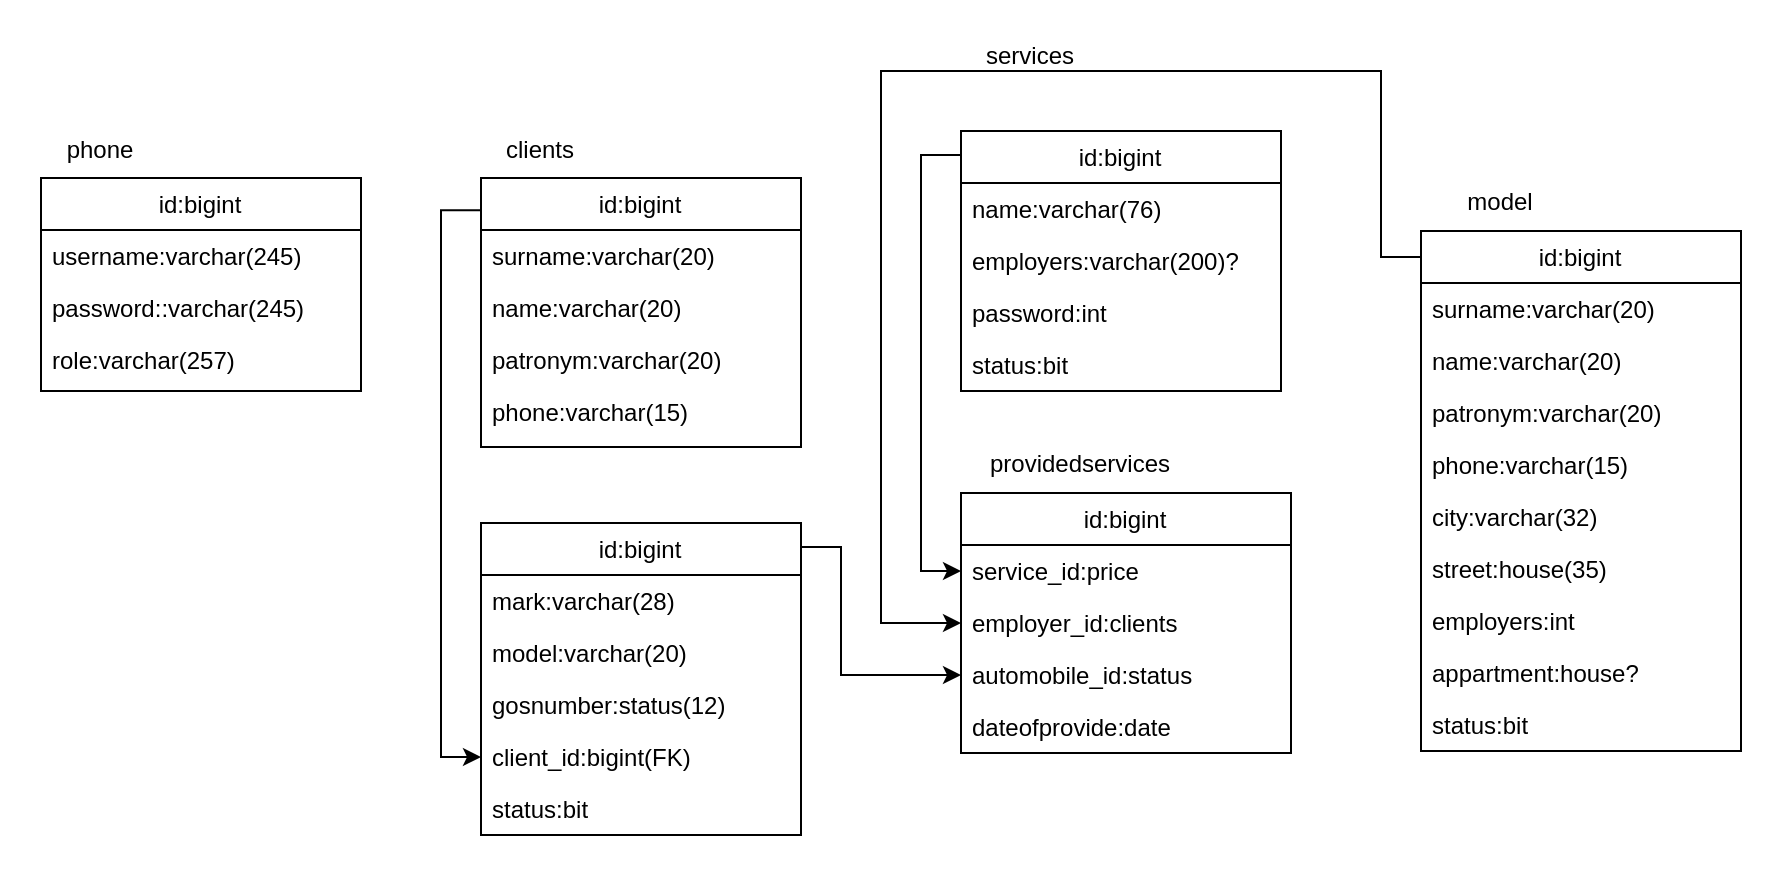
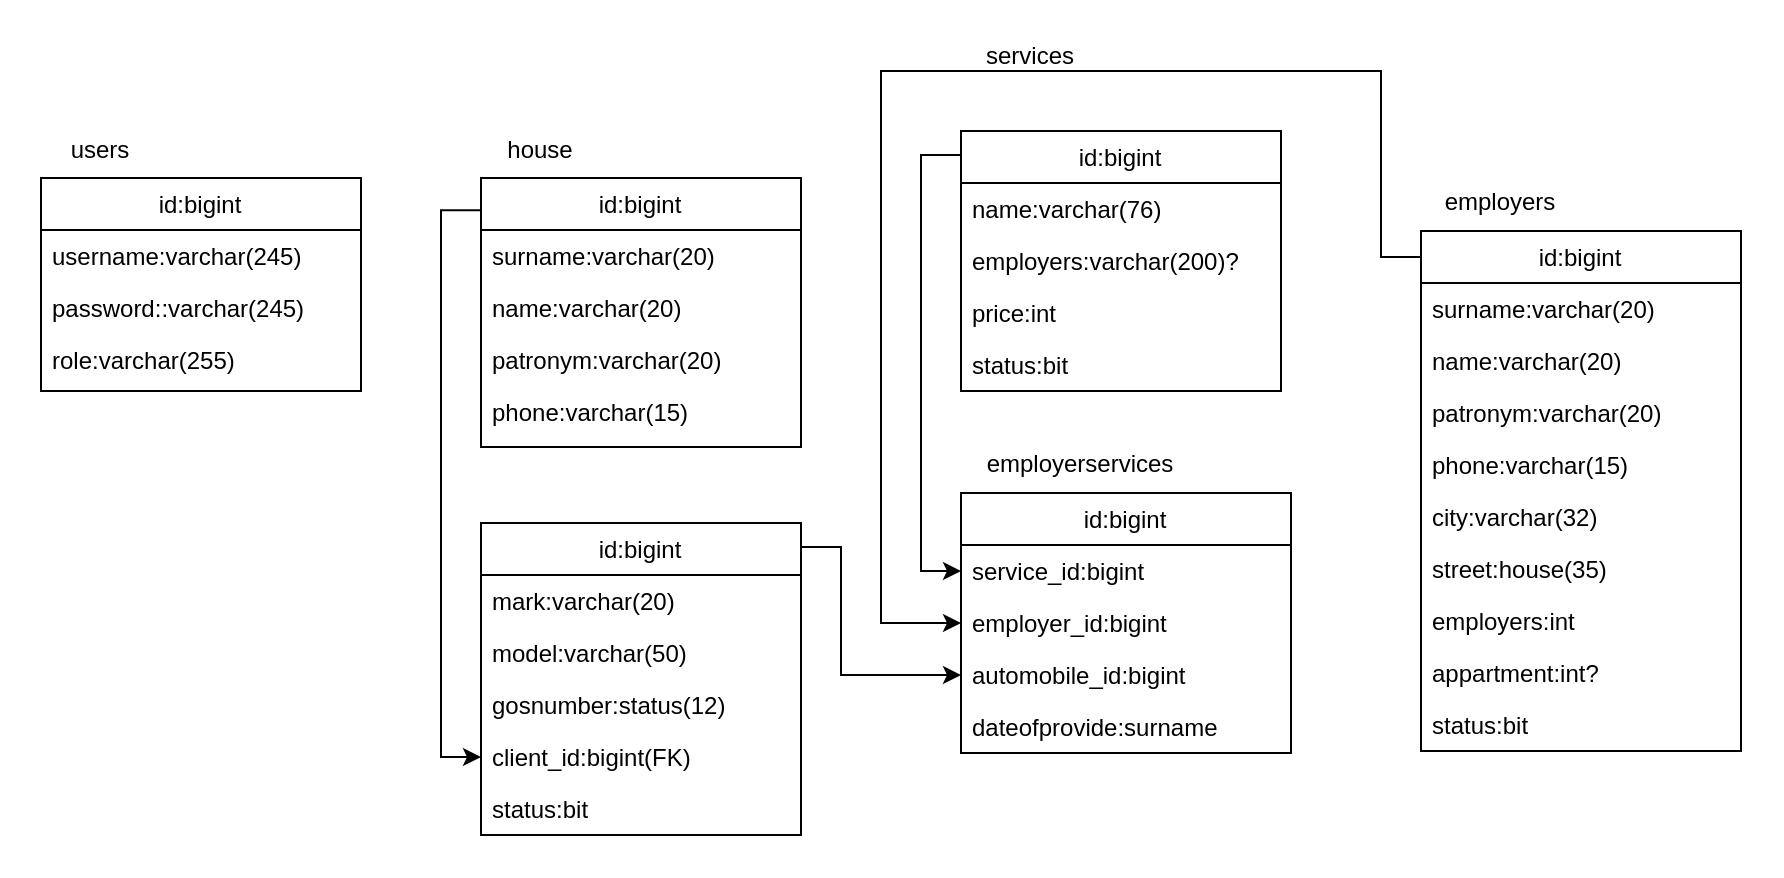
- <mxCell id="45" value="phone" style="text;html=1;align=center;verticalAlign=middle;whiteSpace=wrap;rounded=0;" parent="1" vertex="1"><mxGeometry x="30" y="69.39" width="40" height="11.89" as="geometry" /></mxCell>
+ <mxCell id="45" value="users" style="text;html=1;align=center;verticalAlign=middle;whiteSpace=wrap;rounded=0;" parent="1" vertex="1"><mxGeometry x="30" y="69.39" width="40" height="11.89" as="geometry" /></mxCell>
- <mxCell id="37" value="clients" style="text;html=1;align=center;verticalAlign=middle;whiteSpace=wrap;rounded=0;" parent="1" vertex="1"><mxGeometry x="250" y="69.39" width="40" height="11.89" as="geometry" /></mxCell>
+ <mxCell id="37" value="house" style="text;html=1;align=center;verticalAlign=middle;whiteSpace=wrap;rounded=0;" parent="1" vertex="1"><mxGeometry x="250" y="69.39" width="40" height="11.89" as="geometry" /></mxCell>
- <mxCell id="40" value="model" style="text;html=1;align=center;verticalAlign=middle;whiteSpace=wrap;rounded=0;" parent="1" vertex="1"><mxGeometry x="720" y="95" width="60" height="11.89" as="geometry" /></mxCell>
+ <mxCell id="40" value="employers" style="text;html=1;align=center;verticalAlign=middle;whiteSpace=wrap;rounded=0;" parent="1" vertex="1"><mxGeometry x="720" y="95" width="60" height="11.89" as="geometry" /></mxCell>
- <mxCell id="19" value="password:int" style="text;align=left;verticalAlign=top;spacingLeft=4;spacingRight=4;overflow=hidden;rotatable=0;points=[[0,0.5],[1,0.5]];portConstraint=eastwest;rounded=0;shadow=0;html=0;" parent="16" vertex="1"><mxGeometry y="78" width="160" height="26" as="geometry" /></mxCell>
+ <mxCell id="19" value="price:int" style="text;align=left;verticalAlign=top;spacingLeft=4;spacingRight=4;overflow=hidden;rotatable=0;points=[[0,0.5],[1,0.5]];portConstraint=eastwest;rounded=0;shadow=0;html=0;" parent="16" vertex="1"><mxGeometry y="78" width="160" height="26" as="geometry" /></mxCell>
- <mxCell id="44" value="role:varchar(257)" style="text;align=left;verticalAlign=top;spacingLeft=4;spacingRight=4;overflow=hidden;rotatable=0;points=[[0,0.5],[1,0.5]];portConstraint=eastwest;rounded=0;shadow=0;html=0;" parent="41" vertex="1"><mxGeometry y="78" width="160" height="26" as="geometry" /></mxCell>
+ <mxCell id="44" value="role:varchar(255)" style="text;align=left;verticalAlign=top;spacingLeft=4;spacingRight=4;overflow=hidden;rotatable=0;points=[[0,0.5],[1,0.5]];portConstraint=eastwest;rounded=0;shadow=0;html=0;" parent="41" vertex="1"><mxGeometry y="78" width="160" height="26" as="geometry" /></mxCell>
- <mxCell id="39" value="provided&lt;span style=&quot;background-color: initial;&quot;&gt;services&lt;/span&gt;" style="text;html=1;align=center;verticalAlign=middle;whiteSpace=wrap;rounded=0;" parent="1" vertex="1"><mxGeometry x="490" y="227" width="100" height="10.89" as="geometry" /></mxCell>
+ <mxCell id="39" value="employer&lt;span style=&quot;background-color: initial;&quot;&gt;services&lt;/span&gt;" style="text;html=1;align=center;verticalAlign=middle;whiteSpace=wrap;rounded=0;" parent="1" vertex="1"><mxGeometry x="490" y="227" width="100" height="10.89" as="geometry" /></mxCell>
- <mxCell id="22" value="service_id:price" style="text;align=left;verticalAlign=top;spacingLeft=4;spacingRight=4;overflow=hidden;rotatable=0;points=[[0,0.5],[1,0.5]];portConstraint=eastwest;" parent="21" vertex="1"><mxGeometry y="26" width="165" height="26" as="geometry" /></mxCell>
+ <mxCell id="22" value="service_id:bigint" style="text;align=left;verticalAlign=top;spacingLeft=4;spacingRight=4;overflow=hidden;rotatable=0;points=[[0,0.5],[1,0.5]];portConstraint=eastwest;" parent="21" vertex="1"><mxGeometry y="26" width="165" height="26" as="geometry" /></mxCell>
- <mxCell id="10" value="mark:varchar(28)" style="text;align=left;verticalAlign=top;spacingLeft=4;spacingRight=4;overflow=hidden;rotatable=0;points=[[0,0.5],[1,0.5]];portConstraint=eastwest;" parent="9" vertex="1"><mxGeometry y="26" width="160" height="26" as="geometry" /></mxCell>
+ <mxCell id="10" value="mark:varchar(20)" style="text;align=left;verticalAlign=top;spacingLeft=4;spacingRight=4;overflow=hidden;rotatable=0;points=[[0,0.5],[1,0.5]];portConstraint=eastwest;" parent="9" vertex="1"><mxGeometry y="26" width="160" height="26" as="geometry" /></mxCell>
- <mxCell id="23" value="employer_id:clients" style="text;align=left;verticalAlign=top;spacingLeft=4;spacingRight=4;overflow=hidden;rotatable=0;points=[[0,0.5],[1,0.5]];portConstraint=eastwest;rounded=0;shadow=0;html=0;" parent="21" vertex="1"><mxGeometry y="52" width="165" height="26" as="geometry" /></mxCell>
+ <mxCell id="23" value="employer_id:bigint" style="text;align=left;verticalAlign=top;spacingLeft=4;spacingRight=4;overflow=hidden;rotatable=0;points=[[0,0.5],[1,0.5]];portConstraint=eastwest;rounded=0;shadow=0;html=0;" parent="21" vertex="1"><mxGeometry y="52" width="165" height="26" as="geometry" /></mxCell>
- <mxCell id="11" value="model:varchar(20)" style="text;align=left;verticalAlign=top;spacingLeft=4;spacingRight=4;overflow=hidden;rotatable=0;points=[[0,0.5],[1,0.5]];portConstraint=eastwest;" parent="9" vertex="1"><mxGeometry y="52" width="160" height="26" as="geometry" /></mxCell>
+ <mxCell id="11" value="model:varchar(50)" style="text;align=left;verticalAlign=top;spacingLeft=4;spacingRight=4;overflow=hidden;rotatable=0;points=[[0,0.5],[1,0.5]];portConstraint=eastwest;" parent="9" vertex="1"><mxGeometry y="52" width="160" height="26" as="geometry" /></mxCell>
- <mxCell id="35" value="appartment:house?" style="text;align=left;verticalAlign=top;spacingLeft=4;spacingRight=4;overflow=hidden;rotatable=0;points=[[0,0.5],[1,0.5]];portConstraint=eastwest;rounded=0;shadow=0;html=0;" parent="27" vertex="1"><mxGeometry y="208" width="160" height="26" as="geometry" /></mxCell>
+ <mxCell id="35" value="appartment:int?" style="text;align=left;verticalAlign=top;spacingLeft=4;spacingRight=4;overflow=hidden;rotatable=0;points=[[0,0.5],[1,0.5]];portConstraint=eastwest;rounded=0;shadow=0;html=0;" parent="27" vertex="1"><mxGeometry y="208" width="160" height="26" as="geometry" /></mxCell>
- <mxCell id="24" value="automobile_id:status" style="text;align=left;verticalAlign=top;spacingLeft=4;spacingRight=4;overflow=hidden;rotatable=0;points=[[0,0.5],[1,0.5]];portConstraint=eastwest;rounded=0;shadow=0;html=0;" parent="21" vertex="1"><mxGeometry y="78" width="165" height="26" as="geometry" /></mxCell>
+ <mxCell id="24" value="automobile_id:bigint" style="text;align=left;verticalAlign=top;spacingLeft=4;spacingRight=4;overflow=hidden;rotatable=0;points=[[0,0.5],[1,0.5]];portConstraint=eastwest;rounded=0;shadow=0;html=0;" parent="21" vertex="1"><mxGeometry y="78" width="165" height="26" as="geometry" /></mxCell>
- <mxCell id="25" value="dateofprovide:date" style="text;align=left;verticalAlign=top;spacingLeft=4;spacingRight=4;overflow=hidden;rotatable=0;points=[[0,0.5],[1,0.5]];portConstraint=eastwest;rounded=0;shadow=0;html=0;" parent="21" vertex="1"><mxGeometry y="104" width="165" height="26" as="geometry" /></mxCell>
+ <mxCell id="25" value="dateofprovide:surname" style="text;align=left;verticalAlign=top;spacingLeft=4;spacingRight=4;overflow=hidden;rotatable=0;points=[[0,0.5],[1,0.5]];portConstraint=eastwest;rounded=0;shadow=0;html=0;" parent="21" vertex="1"><mxGeometry y="104" width="165" height="26" as="geometry" /></mxCell>
